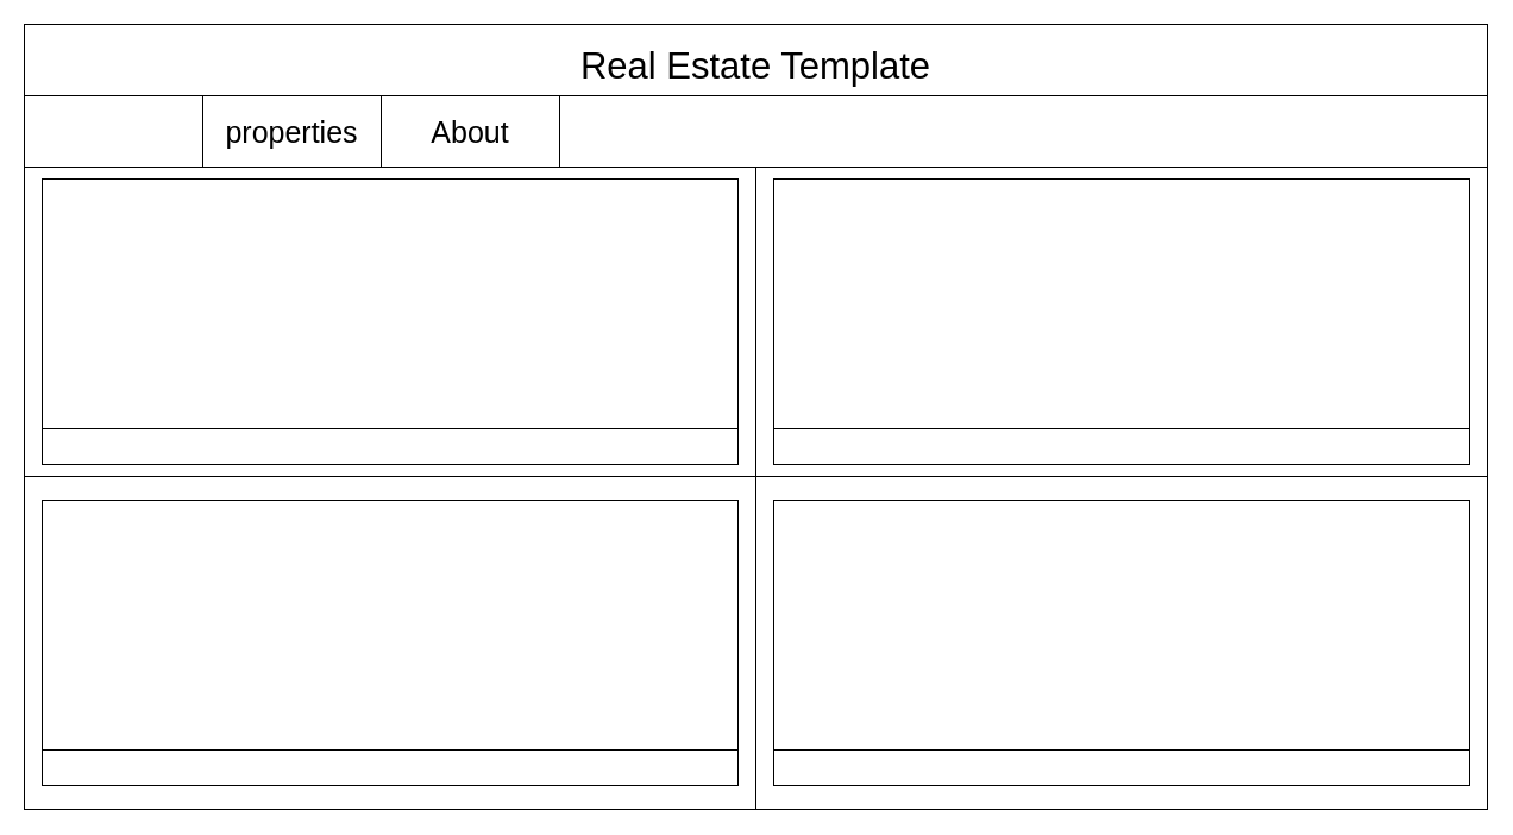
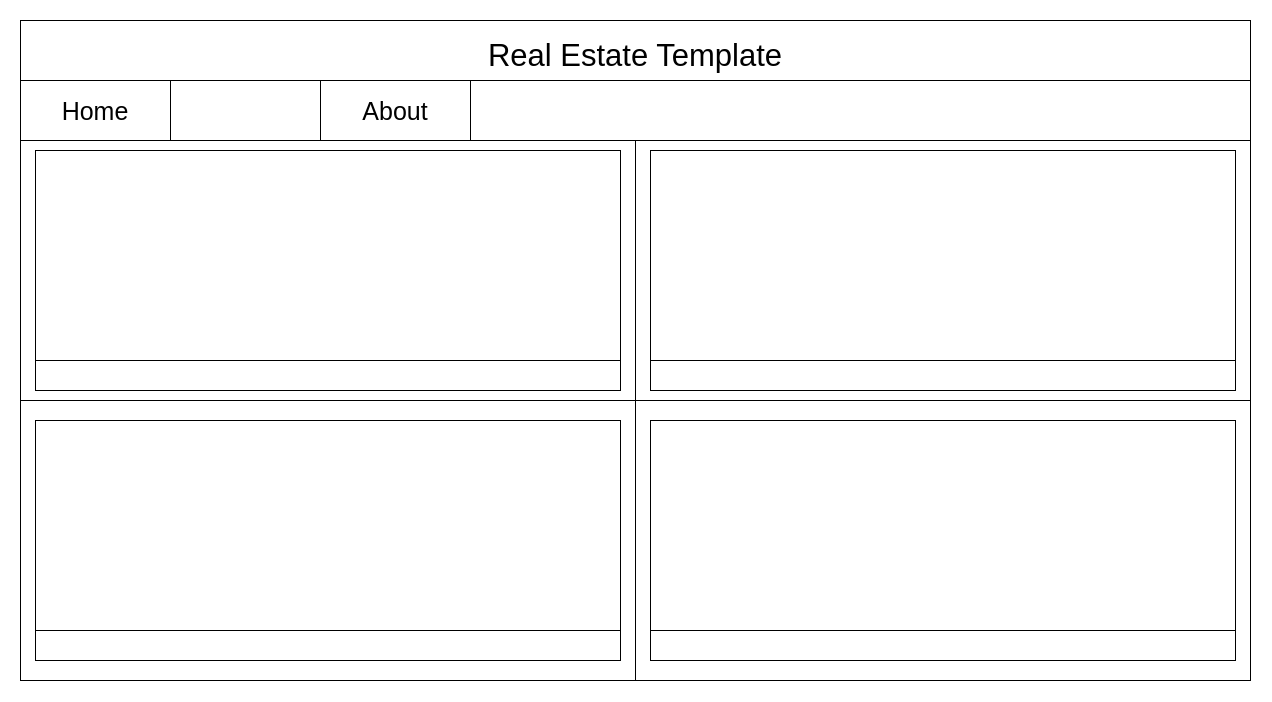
+ <mxCell id="8" value="&lt;font style=&quot;font-size: 25px;&quot;&gt;Home&lt;/font&gt;" style="text;strokeColor=none;align=center;fillColor=none;html=1;verticalAlign=middle;whiteSpace=wrap;rounded=0;" vertex="1" parent="1"><mxGeometry x="50" y="90" width="90" height="40" as="geometry" /></mxCell>
- <mxCell id="9" value="&lt;span style=&quot;font-size: 25px;&quot;&gt;properties&lt;/span&gt;" style="text;strokeColor=none;align=center;fillColor=none;html=1;verticalAlign=middle;whiteSpace=wrap;rounded=0;" vertex="1" parent="1"><mxGeometry x="180" y="90" width="130" height="40" as="geometry" /></mxCell>
